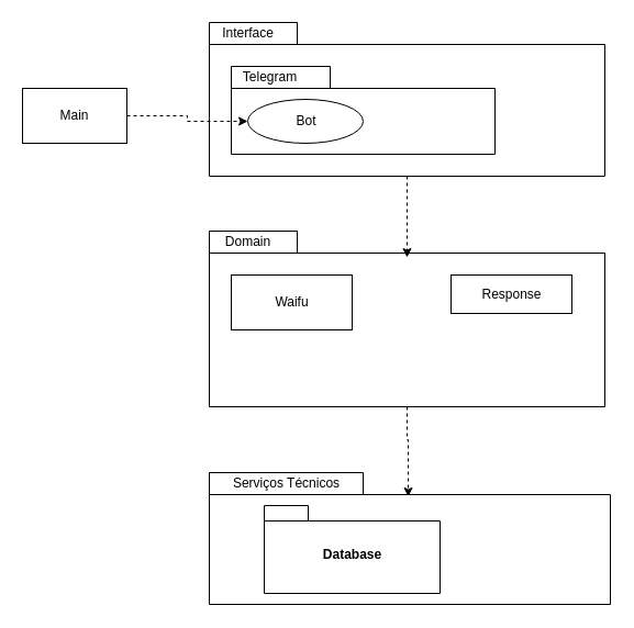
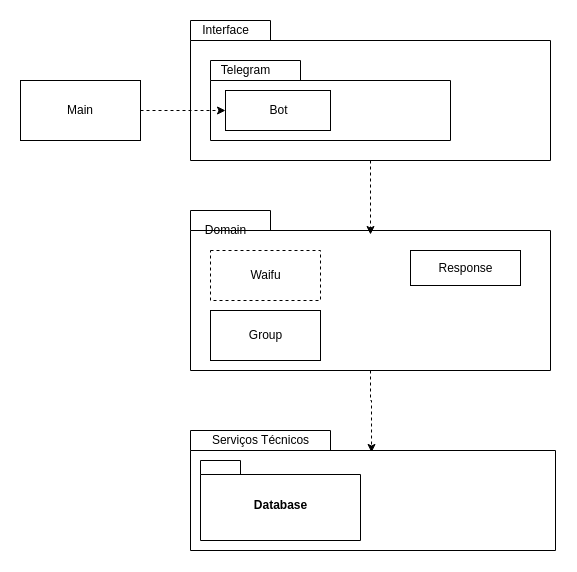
- <mxCell id="14" value="Main" style="rounded=0;whiteSpace=wrap;html=1;" vertex="1" parent="1"><mxGeometry x="20" y="80" width="95" height="50" as="geometry" /></mxCell>
+ <mxCell id="14" value="Main" style="rounded=0;whiteSpace=wrap;html=1;" vertex="1" parent="1"><mxGeometry x="20" y="80" width="120" height="60" as="geometry" /></mxCell>
- <mxCell id="9" value="Bot" style="ellipse;html=1;" vertex="1" parent="1"><mxGeometry x="225" y="90" width="105" height="40" as="geometry" /></mxCell>
+ <mxCell id="9" value="Bot" style="html=1;" vertex="1" parent="1"><mxGeometry x="225" y="90" width="105" height="40" as="geometry" /></mxCell>
- <mxCell id="15" value="Domain" style="text;html=1;align=center;verticalAlign=middle;resizable=0;points=[];autosize=1;" vertex="1" parent="1"><mxGeometry x="195" y="210" width="60" height="20" as="geometry" /></mxCell>
+ <mxCell id="15" value="Domain" style="text;html=1;align=center;verticalAlign=middle;resizable=0;points=[];autosize=1;" vertex="1" parent="1"><mxGeometry x="195" y="220" width="60" height="20" as="geometry" /></mxCell>
- <mxCell id="16" value="Waifu" style="html=1;" vertex="1" parent="1"><mxGeometry x="210" y="250" width="110" height="50" as="geometry" /></mxCell>
+ <mxCell id="16" value="Waifu" style="html=1;dashed=1;" vertex="1" parent="1"><mxGeometry x="210" y="250" width="110" height="50" as="geometry" /></mxCell>
+ <mxCell id="18" value="Group" style="html=1;" vertex="1" parent="1"><mxGeometry x="210" y="310" width="110" height="50" as="geometry" /></mxCell>
- <mxCell id="5" value="Database" style="shape=folder;fontStyle=1;spacingTop=10;tabWidth=40;tabHeight=14;tabPosition=left;html=1;" vertex="1" parent="1"><mxGeometry x="240" y="460" width="160" height="80" as="geometry" /></mxCell>
+ <mxCell id="5" value="Database" style="shape=folder;fontStyle=1;spacingTop=10;tabWidth=40;tabHeight=14;tabPosition=left;html=1;" vertex="1" parent="1"><mxGeometry x="200" y="460" width="160" height="80" as="geometry" /></mxCell>
